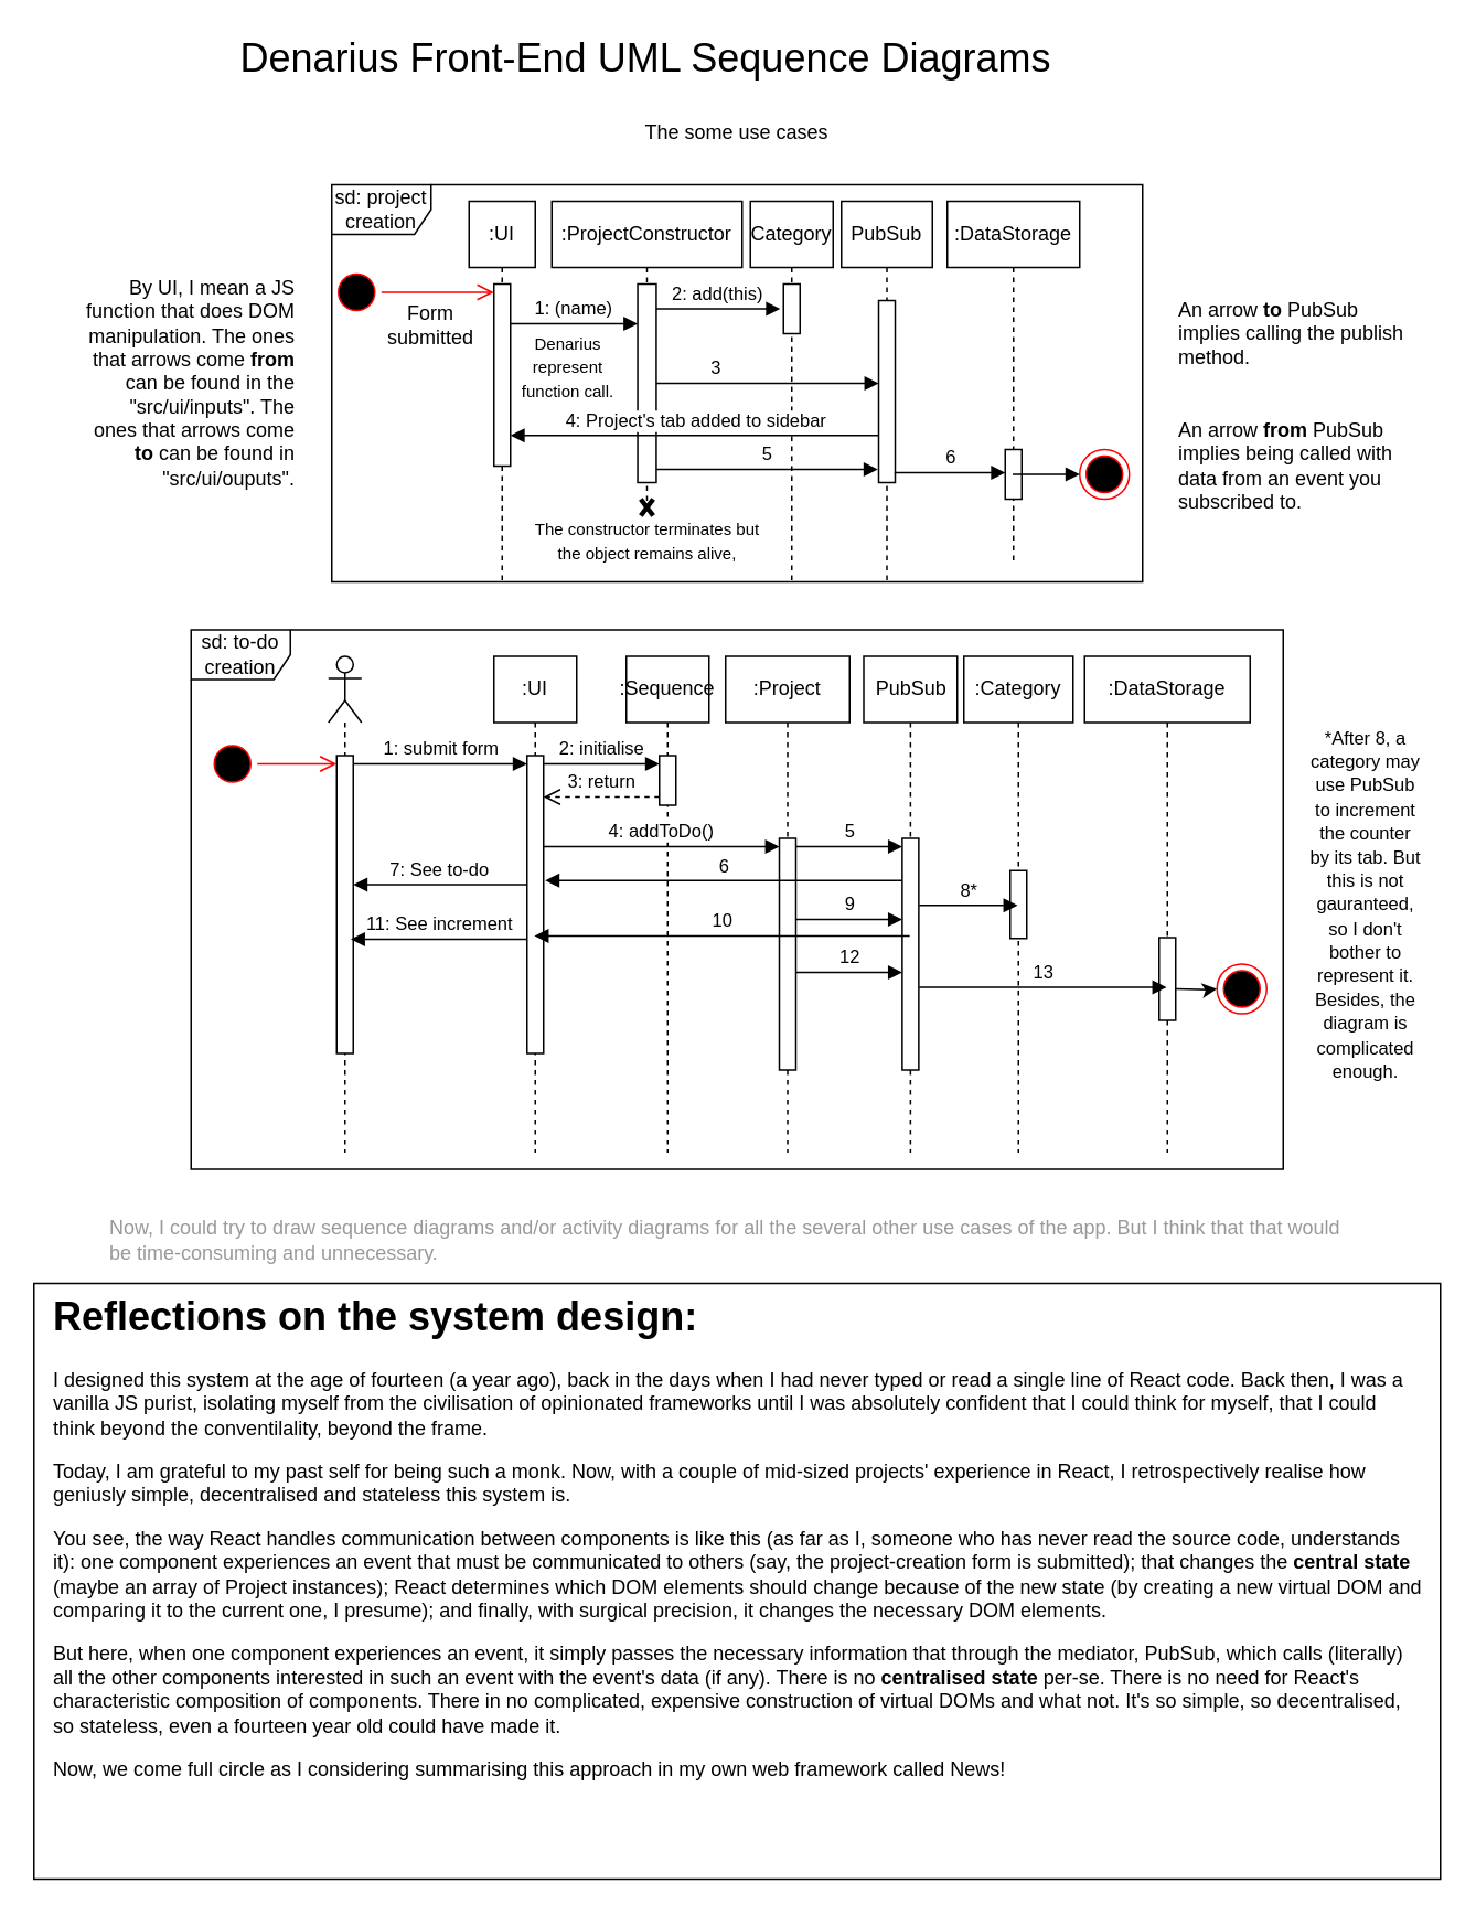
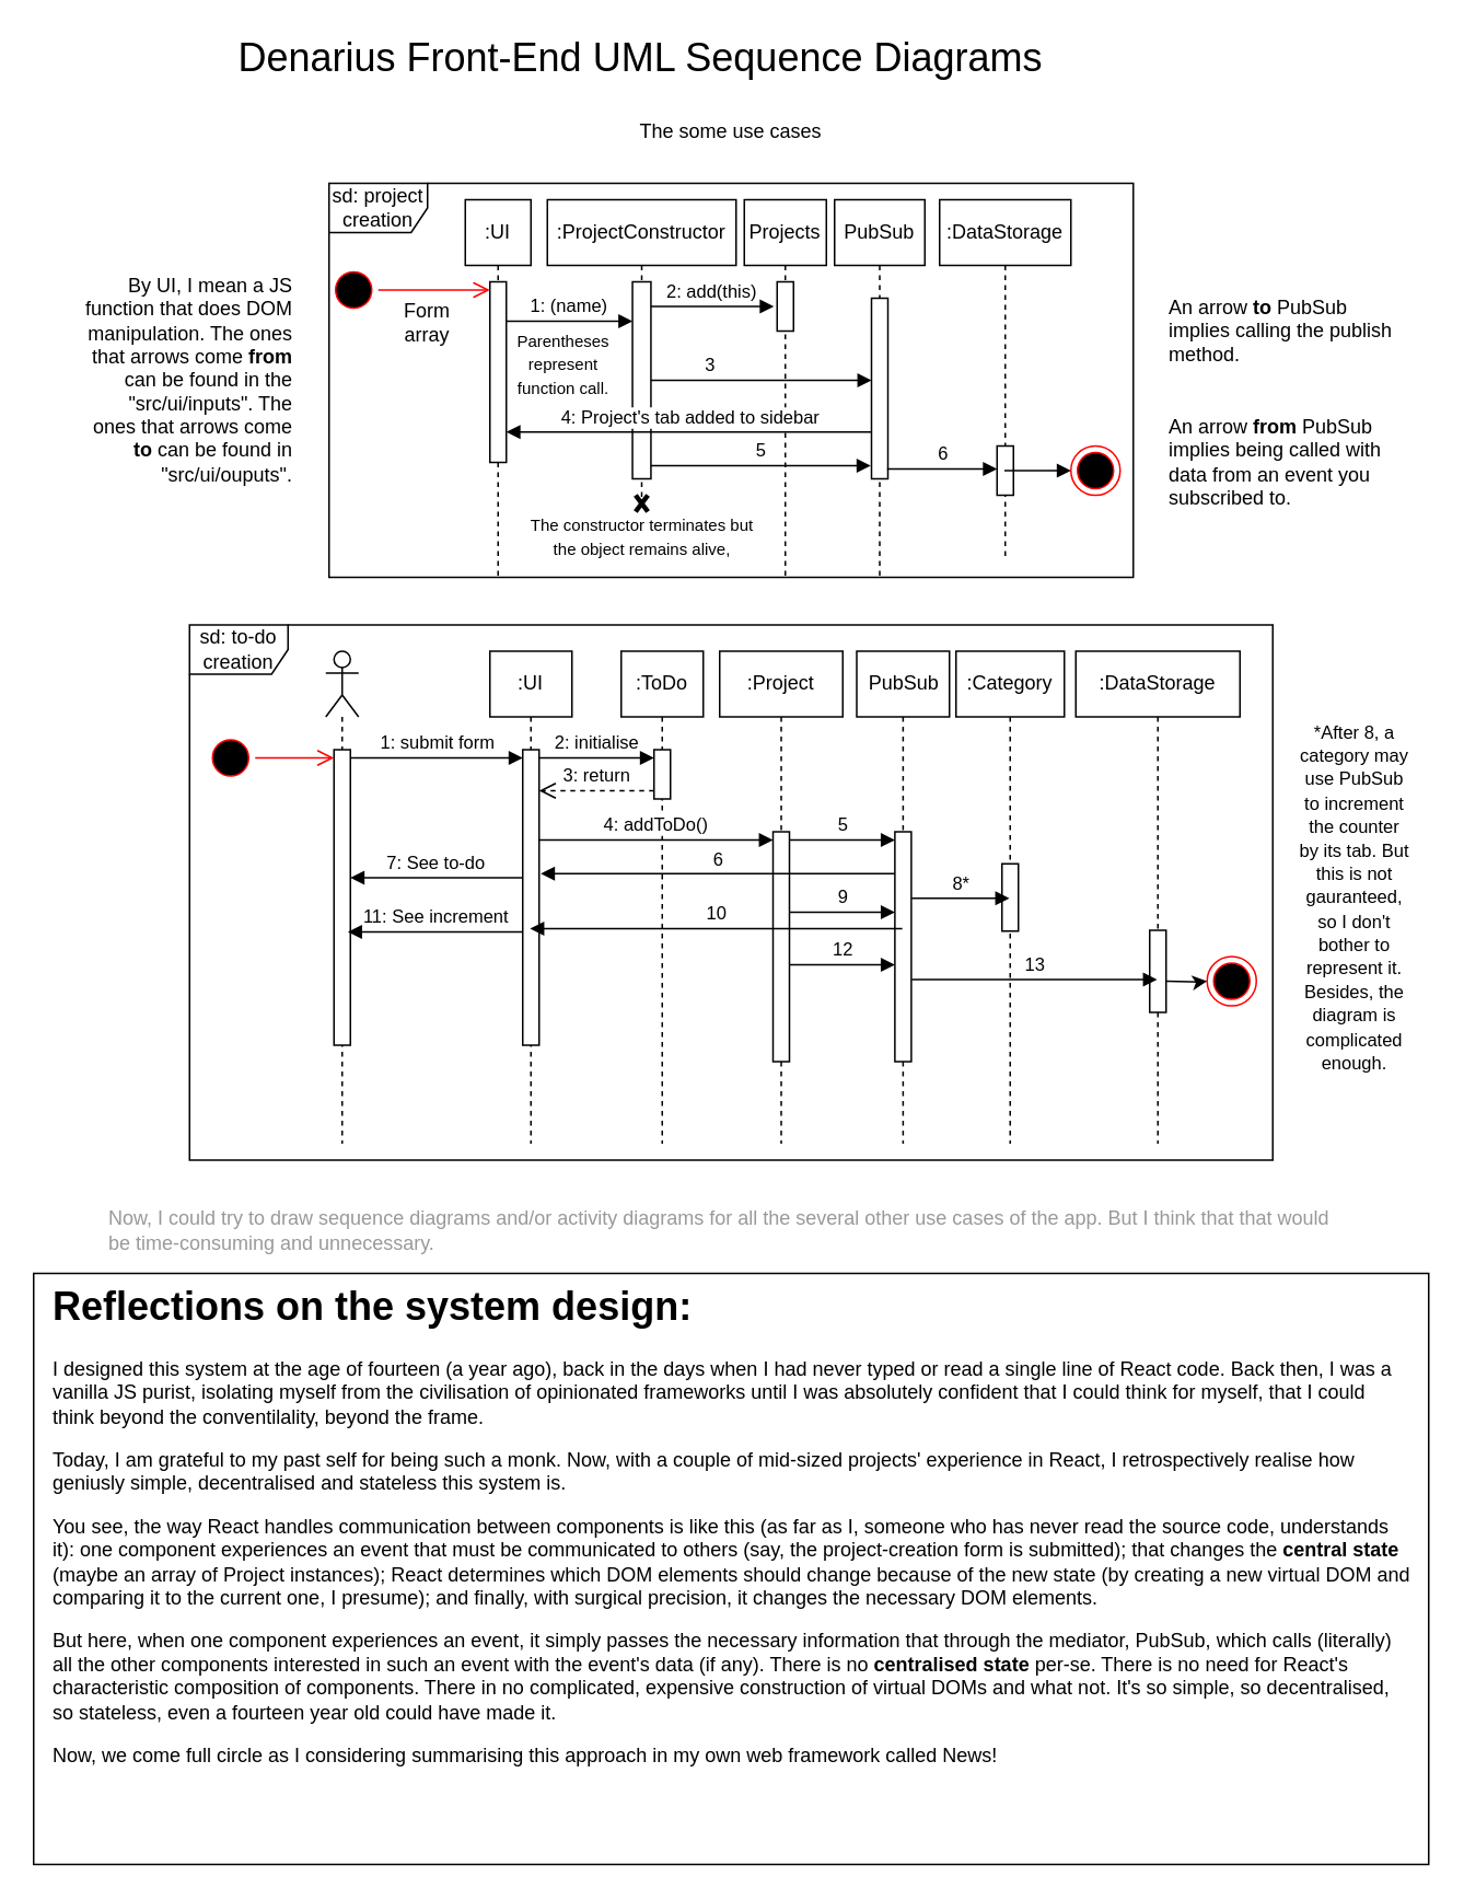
- <mxCell id="13" value="Category" style="shape=umlLifeline;perimeter=lifelinePerimeter;whiteSpace=wrap;html=1;container=1;dropTarget=0;collapsible=0;recursiveResize=0;outlineConnect=0;portConstraint=eastwest;newEdgeStyle={&quot;curved&quot;:0,&quot;rounded&quot;:0};" parent="1" vertex="1"><mxGeometry x="453" y="121" width="50" height="230" as="geometry" /></mxCell>
+ <mxCell id="13" value="Projects" style="shape=umlLifeline;perimeter=lifelinePerimeter;whiteSpace=wrap;html=1;container=1;dropTarget=0;collapsible=0;recursiveResize=0;outlineConnect=0;portConstraint=eastwest;newEdgeStyle={&quot;curved&quot;:0,&quot;rounded&quot;:0};" parent="1" vertex="1"><mxGeometry x="453" y="121" width="50" height="230" as="geometry" /></mxCell>
- <mxCell id="12" value="Form submitted" style="text;html=1;align=center;verticalAlign=middle;whiteSpace=wrap;rounded=0;" parent="1" vertex="1"><mxGeometry x="230" y="181" width="60" height="30" as="geometry" /></mxCell>
+ <mxCell id="12" value="Form array" style="text;html=1;align=center;verticalAlign=middle;whiteSpace=wrap;rounded=0;" parent="1" vertex="1"><mxGeometry x="230" y="181" width="60" height="30" as="geometry" /></mxCell>
- <mxCell id="19" value="&lt;font style=&quot;font-size: 10px;&quot;&gt;Denarius represent function call.&lt;/font&gt;" style="text;html=1;align=center;verticalAlign=middle;whiteSpace=wrap;rounded=0;" parent="1" vertex="1"><mxGeometry x="313" y="201" width="60" height="40" as="geometry" /></mxCell>
+ <mxCell id="19" value="&lt;font style=&quot;font-size: 10px;&quot;&gt;Parentheses represent function call.&lt;/font&gt;" style="text;html=1;align=center;verticalAlign=middle;whiteSpace=wrap;rounded=0;" parent="1" vertex="1"><mxGeometry x="313" y="201" width="60" height="40" as="geometry" /></mxCell>
- <mxCell id="25" value=":Sequence" style="shape=umlLifeline;perimeter=lifelinePerimeter;whiteSpace=wrap;html=1;container=1;dropTarget=0;collapsible=0;recursiveResize=0;outlineConnect=0;portConstraint=eastwest;newEdgeStyle={&quot;curved&quot;:0,&quot;rounded&quot;:0};" parent="1" vertex="1"><mxGeometry x="378" y="396" width="50" height="300" as="geometry" /></mxCell>
+ <mxCell id="25" value=":ToDo" style="shape=umlLifeline;perimeter=lifelinePerimeter;whiteSpace=wrap;html=1;container=1;dropTarget=0;collapsible=0;recursiveResize=0;outlineConnect=0;portConstraint=eastwest;newEdgeStyle={&quot;curved&quot;:0,&quot;rounded&quot;:0};" parent="1" vertex="1"><mxGeometry x="378" y="396" width="50" height="300" as="geometry" /></mxCell>
